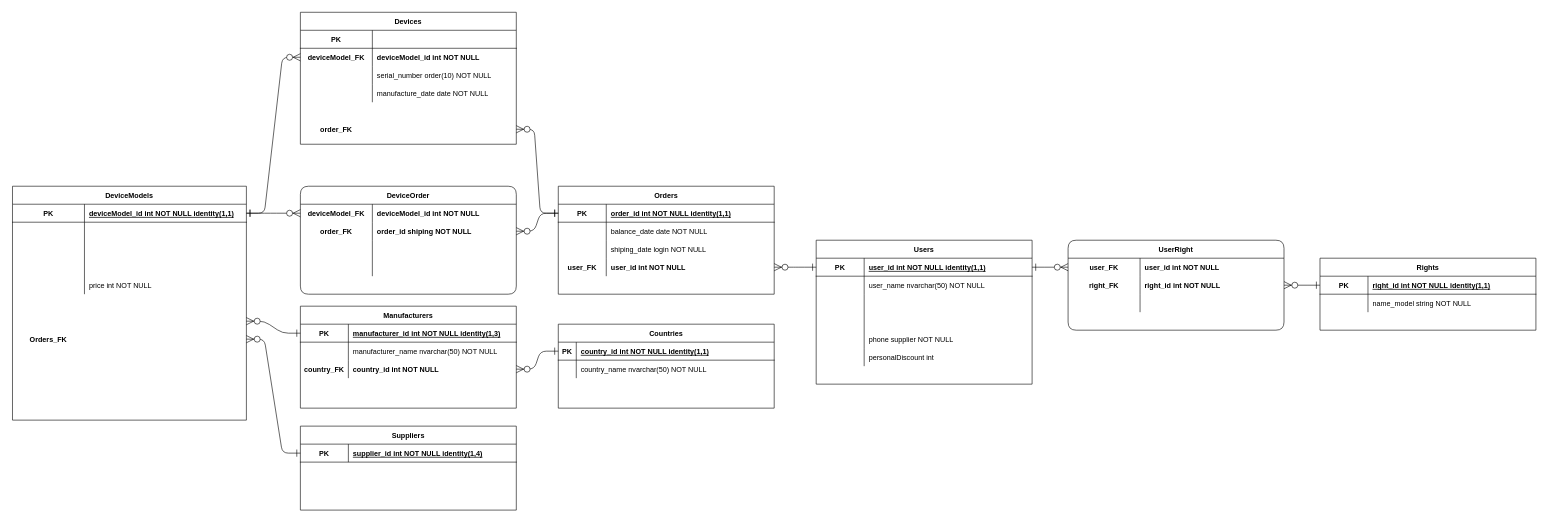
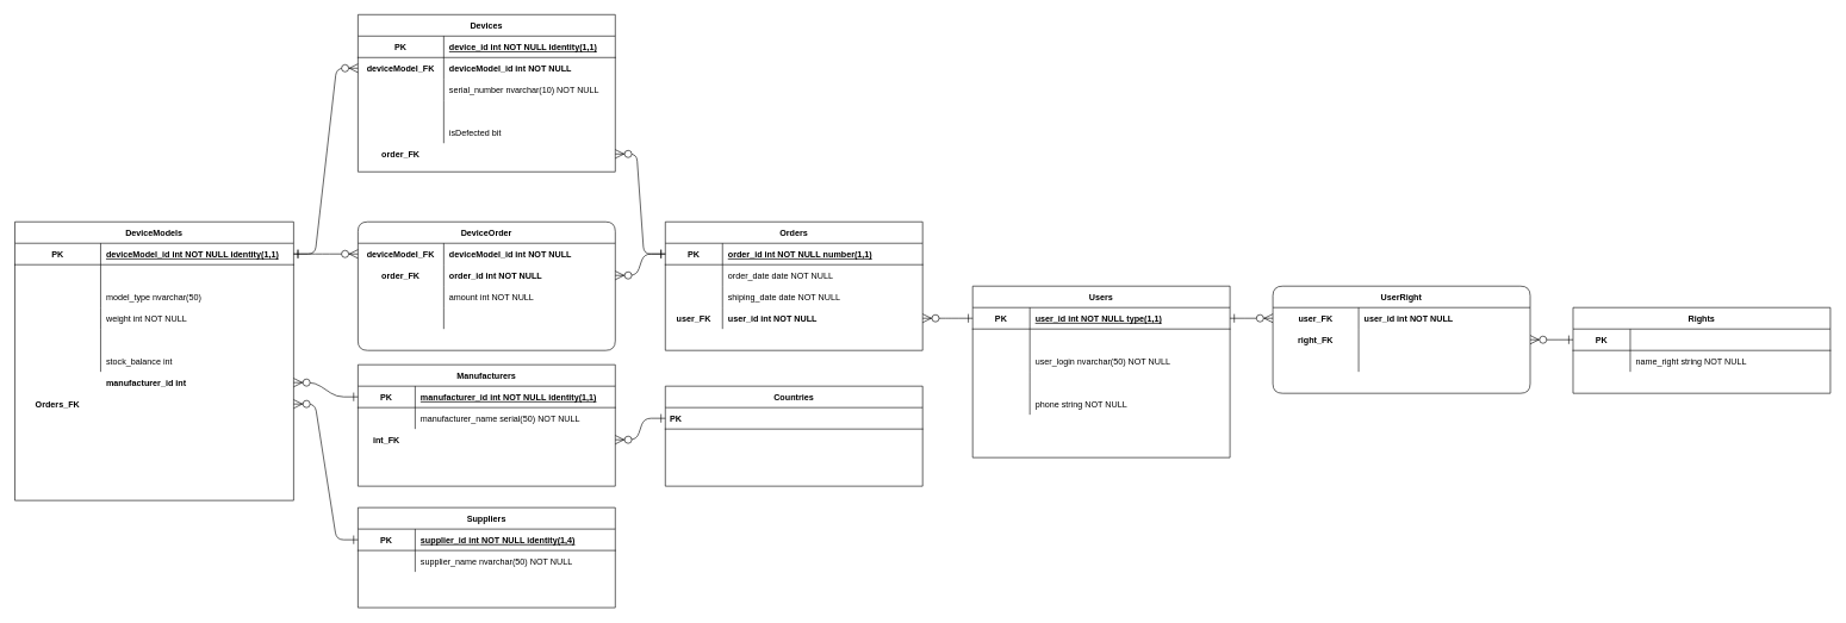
+ <mxCell id="82" value="device_id int NOT NULL identity(1,1)" style="shape=partialRectangle;overflow=hidden;connectable=0;fillColor=none;top=0;left=0;bottom=0;right=0;align=left;spacingLeft=6;fontStyle=5;" parent="80" vertex="1"><mxGeometry x="120" width="240" height="30" as="geometry"><mxRectangle width="240" height="30" as="alternateBounds" /></mxGeometry></mxCell>
- <mxCell id="88" value="serial_number order(10) NOT NULL" style="shape=partialRectangle;overflow=hidden;connectable=0;fillColor=none;top=0;left=0;bottom=0;right=0;align=left;spacingLeft=6;" parent="86" vertex="1"><mxGeometry x="120" width="240" height="30" as="geometry"><mxRectangle width="240" height="30" as="alternateBounds" /></mxGeometry></mxCell>
+ <mxCell id="88" value="serial_number nvarchar(10) NOT NULL" style="shape=partialRectangle;overflow=hidden;connectable=0;fillColor=none;top=0;left=0;bottom=0;right=0;align=left;spacingLeft=6;" parent="86" vertex="1"><mxGeometry x="120" width="240" height="30" as="geometry"><mxRectangle width="240" height="30" as="alternateBounds" /></mxGeometry></mxCell>
- <mxCell id="91" value="manufacture_date date NOT NULL" style="shape=partialRectangle;overflow=hidden;connectable=0;fillColor=none;top=0;left=0;bottom=0;right=0;align=left;spacingLeft=6;" parent="89" vertex="1"><mxGeometry x="120" width="240" height="30" as="geometry"><mxRectangle width="240" height="30" as="alternateBounds" /></mxGeometry></mxCell>
+ <mxCell id="94" value="isDefected bit" style="shape=partialRectangle;overflow=hidden;connectable=0;fillColor=none;top=0;left=0;bottom=0;right=0;align=left;spacingLeft=6;" parent="92" vertex="1"><mxGeometry x="120" width="240" height="30" as="geometry"><mxRectangle width="240" height="30" as="alternateBounds" /></mxGeometry></mxCell>
- <mxCell id="5" value="order_id int NOT NULL identity(1,1)" style="shape=partialRectangle;overflow=hidden;connectable=0;fillColor=none;top=0;left=0;bottom=0;right=0;align=left;spacingLeft=6;fontStyle=5;" parent="3" vertex="1"><mxGeometry x="80" width="280" height="30" as="geometry"><mxRectangle width="280" height="30" as="alternateBounds" /></mxGeometry></mxCell>
+ <mxCell id="5" value="order_id int NOT NULL number(1,1)" style="shape=partialRectangle;overflow=hidden;connectable=0;fillColor=none;top=0;left=0;bottom=0;right=0;align=left;spacingLeft=6;fontStyle=5;" parent="3" vertex="1"><mxGeometry x="80" width="280" height="30" as="geometry"><mxRectangle width="280" height="30" as="alternateBounds" /></mxGeometry></mxCell>
- <mxCell id="61" value="order_id shiping NOT NULL" style="shape=partialRectangle;overflow=hidden;connectable=0;fillColor=none;top=0;left=0;bottom=0;right=0;align=left;spacingLeft=6;fontStyle=1" parent="59" vertex="1"><mxGeometry x="120" width="240" height="30" as="geometry"><mxRectangle width="240" height="30" as="alternateBounds" /></mxGeometry></mxCell>
+ <mxCell id="61" value="order_id int NOT NULL" style="shape=partialRectangle;overflow=hidden;connectable=0;fillColor=none;top=0;left=0;bottom=0;right=0;align=left;spacingLeft=6;fontStyle=1" parent="59" vertex="1"><mxGeometry x="120" width="240" height="30" as="geometry"><mxRectangle width="240" height="30" as="alternateBounds" /></mxGeometry></mxCell>
- <mxCell id="8" value="balance_date date NOT NULL" style="shape=partialRectangle;overflow=hidden;connectable=0;fillColor=none;top=0;left=0;bottom=0;right=0;align=left;spacingLeft=6;" parent="6" vertex="1"><mxGeometry x="80" width="280" height="30" as="geometry"><mxRectangle width="280" height="30" as="alternateBounds" /></mxGeometry></mxCell>
+ <mxCell id="8" value="order_date date NOT NULL" style="shape=partialRectangle;overflow=hidden;connectable=0;fillColor=none;top=0;left=0;bottom=0;right=0;align=left;spacingLeft=6;" parent="6" vertex="1"><mxGeometry x="80" width="280" height="30" as="geometry"><mxRectangle width="280" height="30" as="alternateBounds" /></mxGeometry></mxCell>
+ <mxCell id="23" value="model_type nvarchar(50)" style="shape=partialRectangle;overflow=hidden;connectable=0;fillColor=none;top=0;left=0;bottom=0;right=0;align=left;spacingLeft=6;" parent="21" vertex="1"><mxGeometry x="120" width="270" height="30" as="geometry"><mxRectangle width="270" height="30" as="alternateBounds" /></mxGeometry></mxCell>
+ <mxCell id="64" value="amount int NOT NULL" style="shape=partialRectangle;overflow=hidden;connectable=0;fillColor=none;top=0;left=0;bottom=0;right=0;align=left;spacingLeft=6;fontStyle=0" parent="62" vertex="1"><mxGeometry x="120" width="240" height="30" as="geometry"><mxRectangle width="240" height="30" as="alternateBounds" /></mxGeometry></mxCell>
- <mxCell id="11" value="shiping_date login NOT NULL" style="shape=partialRectangle;overflow=hidden;connectable=0;fillColor=none;top=0;left=0;bottom=0;right=0;align=left;spacingLeft=6;" parent="9" vertex="1"><mxGeometry x="80" width="280" height="30" as="geometry"><mxRectangle width="280" height="30" as="alternateBounds" /></mxGeometry></mxCell>
+ <mxCell id="11" value="shiping_date date NOT NULL" style="shape=partialRectangle;overflow=hidden;connectable=0;fillColor=none;top=0;left=0;bottom=0;right=0;align=left;spacingLeft=6;" parent="9" vertex="1"><mxGeometry x="80" width="280" height="30" as="geometry"><mxRectangle width="280" height="30" as="alternateBounds" /></mxGeometry></mxCell>
+ <mxCell id="26" value="weight int NOT NULL" style="shape=partialRectangle;overflow=hidden;connectable=0;fillColor=none;top=0;left=0;bottom=0;right=0;align=left;spacingLeft=6;" parent="24" vertex="1"><mxGeometry x="120" width="270" height="30" as="geometry"><mxRectangle width="270" height="30" as="alternateBounds" /></mxGeometry></mxCell>
- <mxCell id="102" value="user_id int NOT NULL identity(1,1)" style="shape=partialRectangle;overflow=hidden;connectable=0;fillColor=none;top=0;left=0;bottom=0;right=0;align=left;spacingLeft=6;fontStyle=5;" parent="100" vertex="1"><mxGeometry x="80" width="280" height="30" as="geometry"><mxRectangle width="280" height="30" as="alternateBounds" /></mxGeometry></mxCell>
+ <mxCell id="102" value="user_id int NOT NULL type(1,1)" style="shape=partialRectangle;overflow=hidden;connectable=0;fillColor=none;top=0;left=0;bottom=0;right=0;align=left;spacingLeft=6;fontStyle=5;" parent="100" vertex="1"><mxGeometry x="80" width="280" height="30" as="geometry"><mxRectangle width="280" height="30" as="alternateBounds" /></mxGeometry></mxCell>
- <mxCell id="29" value="price int NOT NULL" style="shape=partialRectangle;overflow=hidden;connectable=0;fillColor=none;top=0;left=0;bottom=0;right=0;align=left;spacingLeft=6;" parent="27" vertex="1"><mxGeometry x="120" width="270" height="30" as="geometry"><mxRectangle width="270" height="30" as="alternateBounds" /></mxGeometry></mxCell>
- <mxCell id="105" value="user_name nvarchar(50) NOT NULL" style="shape=partialRectangle;overflow=hidden;connectable=0;fillColor=none;top=0;left=0;bottom=0;right=0;align=left;spacingLeft=6;" parent="103" vertex="1"><mxGeometry x="80" width="280" height="30" as="geometry"><mxRectangle width="280" height="30" as="alternateBounds" /></mxGeometry></mxCell>
- <mxCell id="124" value="right_id int NOT NULL" style="shape=partialRectangle;overflow=hidden;connectable=0;fillColor=none;top=0;left=0;bottom=0;right=0;align=left;spacingLeft=6;fontStyle=1" parent="122" vertex="1"><mxGeometry x="120" width="240" height="30" as="geometry"><mxRectangle width="240" height="30" as="alternateBounds" /></mxGeometry></mxCell>
- <mxCell id="131" value="right_id int NOT NULL identity(1,1)" style="shape=partialRectangle;overflow=hidden;connectable=0;fillColor=none;top=0;left=0;bottom=0;right=0;align=left;spacingLeft=6;fontStyle=5;" parent="129" vertex="1"><mxGeometry x="80" width="280" height="30" as="geometry"><mxRectangle width="280" height="30" as="alternateBounds" /></mxGeometry></mxCell>
+ <mxCell id="32" value="stock_balance int" style="shape=partialRectangle;overflow=hidden;connectable=0;fillColor=none;top=0;left=0;bottom=0;right=0;align=left;spacingLeft=6;" parent="30" vertex="1"><mxGeometry x="120" width="270" height="30" as="geometry"><mxRectangle width="270" height="30" as="alternateBounds" /></mxGeometry></mxCell>
+ <mxCell id="108" value="user_login nvarchar(50) NOT NULL" style="shape=partialRectangle;overflow=hidden;connectable=0;fillColor=none;top=0;left=0;bottom=0;right=0;align=left;spacingLeft=6;" parent="106" vertex="1"><mxGeometry x="80" width="280" height="30" as="geometry"><mxRectangle width="280" height="30" as="alternateBounds" /></mxGeometry></mxCell>
- <mxCell id="134" value="name_model string NOT NULL" style="shape=partialRectangle;overflow=hidden;connectable=0;fillColor=none;top=0;left=0;bottom=0;right=0;align=left;spacingLeft=6;" parent="132" vertex="1"><mxGeometry x="80" width="280" height="30" as="geometry"><mxRectangle width="280" height="30" as="alternateBounds" /></mxGeometry></mxCell>
+ <mxCell id="134" value="name_right string NOT NULL" style="shape=partialRectangle;overflow=hidden;connectable=0;fillColor=none;top=0;left=0;bottom=0;right=0;align=left;spacingLeft=6;" parent="132" vertex="1"><mxGeometry x="80" width="280" height="30" as="geometry"><mxRectangle width="280" height="30" as="alternateBounds" /></mxGeometry></mxCell>
+ <mxCell id="34" value="manufacturer_id int" style="shape=partialRectangle;overflow=hidden;connectable=0;fillColor=none;top=0;left=0;bottom=0;right=0;align=left;spacingLeft=6;fontStyle=1" parent="33" vertex="1"><mxGeometry x="120" width="270" height="30" as="geometry"><mxRectangle width="270" height="30" as="alternateBounds" /></mxGeometry></mxCell>
- <mxCell id="40" value="manufacturer_id int NOT NULL identity(1,3)" style="shape=partialRectangle;overflow=hidden;connectable=0;fillColor=none;top=0;left=0;bottom=0;right=0;align=left;spacingLeft=6;fontStyle=5;" parent="38" vertex="1"><mxGeometry x="80" width="280" height="30" as="geometry"><mxRectangle width="280" height="30" as="alternateBounds" /></mxGeometry></mxCell>
+ <mxCell id="40" value="manufacturer_id int NOT NULL identity(1,1)" style="shape=partialRectangle;overflow=hidden;connectable=0;fillColor=none;top=0;left=0;bottom=0;right=0;align=left;spacingLeft=6;fontStyle=5;" parent="38" vertex="1"><mxGeometry x="80" width="280" height="30" as="geometry"><mxRectangle width="280" height="30" as="alternateBounds" /></mxGeometry></mxCell>
- <mxCell id="113" value="phone supplier NOT NULL" style="shape=partialRectangle;overflow=hidden;connectable=0;fillColor=none;top=0;left=0;bottom=0;right=0;align=left;spacingLeft=6;" parent="111" vertex="1"><mxGeometry x="80" width="280" height="30" as="geometry"><mxRectangle width="280" height="30" as="alternateBounds" /></mxGeometry></mxCell>
+ <mxCell id="113" value="phone string NOT NULL" style="shape=partialRectangle;overflow=hidden;connectable=0;fillColor=none;top=0;left=0;bottom=0;right=0;align=left;spacingLeft=6;" parent="111" vertex="1"><mxGeometry x="80" width="280" height="30" as="geometry"><mxRectangle width="280" height="30" as="alternateBounds" /></mxGeometry></mxCell>
- <mxCell id="50" value="country_id int NOT NULL identity(1,1)" style="shape=partialRectangle;overflow=hidden;connectable=0;fillColor=none;top=0;left=0;bottom=0;right=0;align=left;spacingLeft=6;fontStyle=5;" parent="48" vertex="1"><mxGeometry x="30" width="330" height="30" as="geometry"><mxRectangle width="330" height="30" as="alternateBounds" /></mxGeometry></mxCell>
- <mxCell id="43" value="manufacturer_name nvarchar(50) NOT NULL" style="shape=partialRectangle;overflow=hidden;connectable=0;fillColor=none;top=0;left=0;bottom=0;right=0;align=left;spacingLeft=6;" parent="41" vertex="1"><mxGeometry x="80" width="280" height="30" as="geometry"><mxRectangle width="280" height="30" as="alternateBounds" /></mxGeometry></mxCell>
+ <mxCell id="43" value="manufacturer_name serial(50) NOT NULL" style="shape=partialRectangle;overflow=hidden;connectable=0;fillColor=none;top=0;left=0;bottom=0;right=0;align=left;spacingLeft=6;" parent="41" vertex="1"><mxGeometry x="80" width="280" height="30" as="geometry"><mxRectangle width="280" height="30" as="alternateBounds" /></mxGeometry></mxCell>
- <mxCell id="116" value="personalDiscount int" style="shape=partialRectangle;overflow=hidden;connectable=0;fillColor=none;top=0;left=0;bottom=0;right=0;align=left;spacingLeft=6;" parent="114" vertex="1"><mxGeometry x="80" width="280" height="30" as="geometry"><mxRectangle width="280" height="30" as="alternateBounds" /></mxGeometry></mxCell>
- <mxCell id="46" value="country_id int NOT NULL" style="shape=partialRectangle;overflow=hidden;connectable=0;fillColor=none;top=0;left=0;bottom=0;right=0;align=left;spacingLeft=6;fontStyle=1" parent="44" vertex="1"><mxGeometry x="80" width="280" height="30" as="geometry"><mxRectangle width="280" height="30" as="alternateBounds" /></mxGeometry></mxCell>
- <mxCell id="53" value="country_name nvarchar(50) NOT NULL" style="shape=partialRectangle;overflow=hidden;connectable=0;fillColor=none;top=0;left=0;bottom=0;right=0;align=left;spacingLeft=6;" parent="51" vertex="1"><mxGeometry x="30" width="330" height="30" as="geometry"><mxRectangle width="330" height="30" as="alternateBounds" /></mxGeometry></mxCell>
- <mxCell id="45" value="country_FK" style="shape=partialRectangle;overflow=hidden;connectable=0;fillColor=none;top=0;left=0;bottom=0;right=0;fontStyle=1" parent="44" vertex="1"><mxGeometry width="80" height="30" as="geometry"><mxRectangle width="80" height="30" as="alternateBounds" /></mxGeometry></mxCell>
+ <mxCell id="45" value="int_FK" style="shape=partialRectangle;overflow=hidden;connectable=0;fillColor=none;top=0;left=0;bottom=0;right=0;fontStyle=1" parent="44" vertex="1"><mxGeometry width="80" height="30" as="geometry"><mxRectangle width="80" height="30" as="alternateBounds" /></mxGeometry></mxCell>
+ <mxCell id="77" value="supplier_name nvarchar(50) NOT NULL" style="shape=partialRectangle;overflow=hidden;connectable=0;fillColor=none;top=0;left=0;bottom=0;right=0;align=left;spacingLeft=6;" parent="75" vertex="1"><mxGeometry x="80" width="280" height="30" as="geometry"><mxRectangle width="280" height="30" as="alternateBounds" /></mxGeometry></mxCell>
